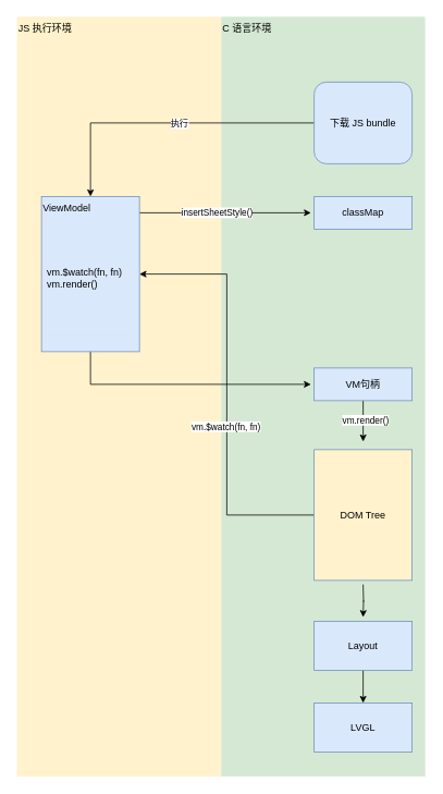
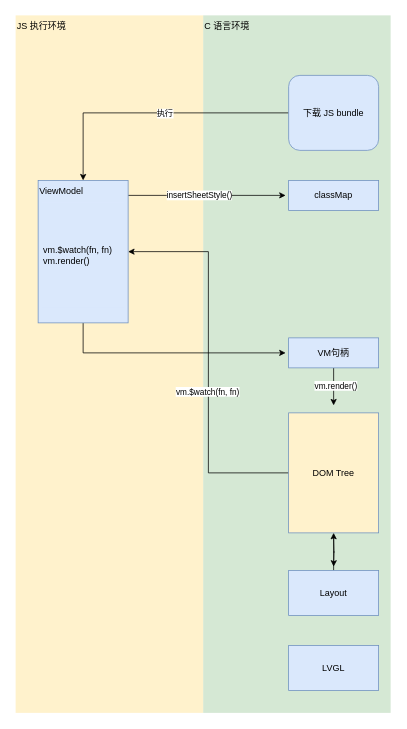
- <mxCell id="20" style="edgeStyle=orthogonalEdgeStyle;rounded=0;orthogonalLoop=1;jettySize=auto;html=1;entryX=0.5;entryY=0;entryDx=0;entryDy=0;" edge="1" parent="1" source="21" target="22"><mxGeometry relative="1" as="geometry" /></mxCell>
+ <mxCell id="20" style="edgeStyle=orthogonalEdgeStyle;rounded=0;orthogonalLoop=1;jettySize=auto;html=1;" edge="1" parent="1" source="21" target="19"><mxGeometry relative="1" as="geometry" /></mxCell>
